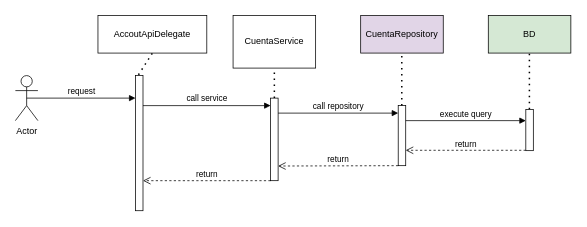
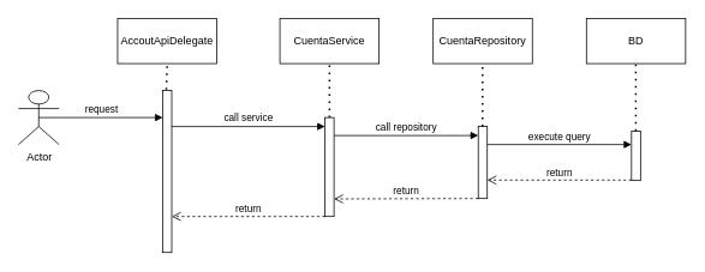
- <mxCell id="3" value="AccoutApiDelegate" style="html=1;whiteSpace=wrap;" vertex="1" parent="1"><mxGeometry x="130" y="20" width="145" height="50" as="geometry" /></mxCell>
+ <mxCell id="3" value="AccoutApiDelegate" style="html=1;whiteSpace=wrap;" vertex="1" parent="1"><mxGeometry x="130" y="20" width="110" height="50" as="geometry" /></mxCell>
- <mxCell id="5" value="CuentaRepository" style="html=1;whiteSpace=wrap;fillColor=#e1d5e7;" vertex="1" parent="1"><mxGeometry x="480" y="20" width="110" height="50" as="geometry" /></mxCell>
+ <mxCell id="5" value="CuentaRepository" style="html=1;whiteSpace=wrap;" vertex="1" parent="1"><mxGeometry x="480" y="20" width="110" height="50" as="geometry" /></mxCell>
- <mxCell id="6" value="BD" style="html=1;whiteSpace=wrap;fillColor=#d5e8d4;" vertex="1" parent="1"><mxGeometry x="650" y="20" width="110" height="50" as="geometry" /></mxCell>
+ <mxCell id="6" value="BD" style="html=1;whiteSpace=wrap;" vertex="1" parent="1"><mxGeometry x="650" y="20" width="110" height="50" as="geometry" /></mxCell>
- <mxCell id="4" value="CuentaService" style="html=1;whiteSpace=wrap;" vertex="1" parent="1"><mxGeometry x="310" y="20" width="110" height="70" as="geometry" /></mxCell>
+ <mxCell id="4" value="CuentaService" style="html=1;whiteSpace=wrap;" vertex="1" parent="1"><mxGeometry x="310" y="20" width="110" height="50" as="geometry" /></mxCell>
- <mxCell id="2" value="Actor" style="shape=umlActor;verticalLabelPosition=bottom;verticalAlign=top;html=1;outlineConnect=0;" vertex="1" parent="1"><mxGeometry x="20" y="100" width="30" height="60" as="geometry" /></mxCell>
+ <mxCell id="2" value="Actor" style="shape=umlActor;verticalLabelPosition=bottom;verticalAlign=top;html=1;outlineConnect=0;" vertex="1" parent="1"><mxGeometry x="20" y="100" width="45" height="60" as="geometry" /></mxCell>
